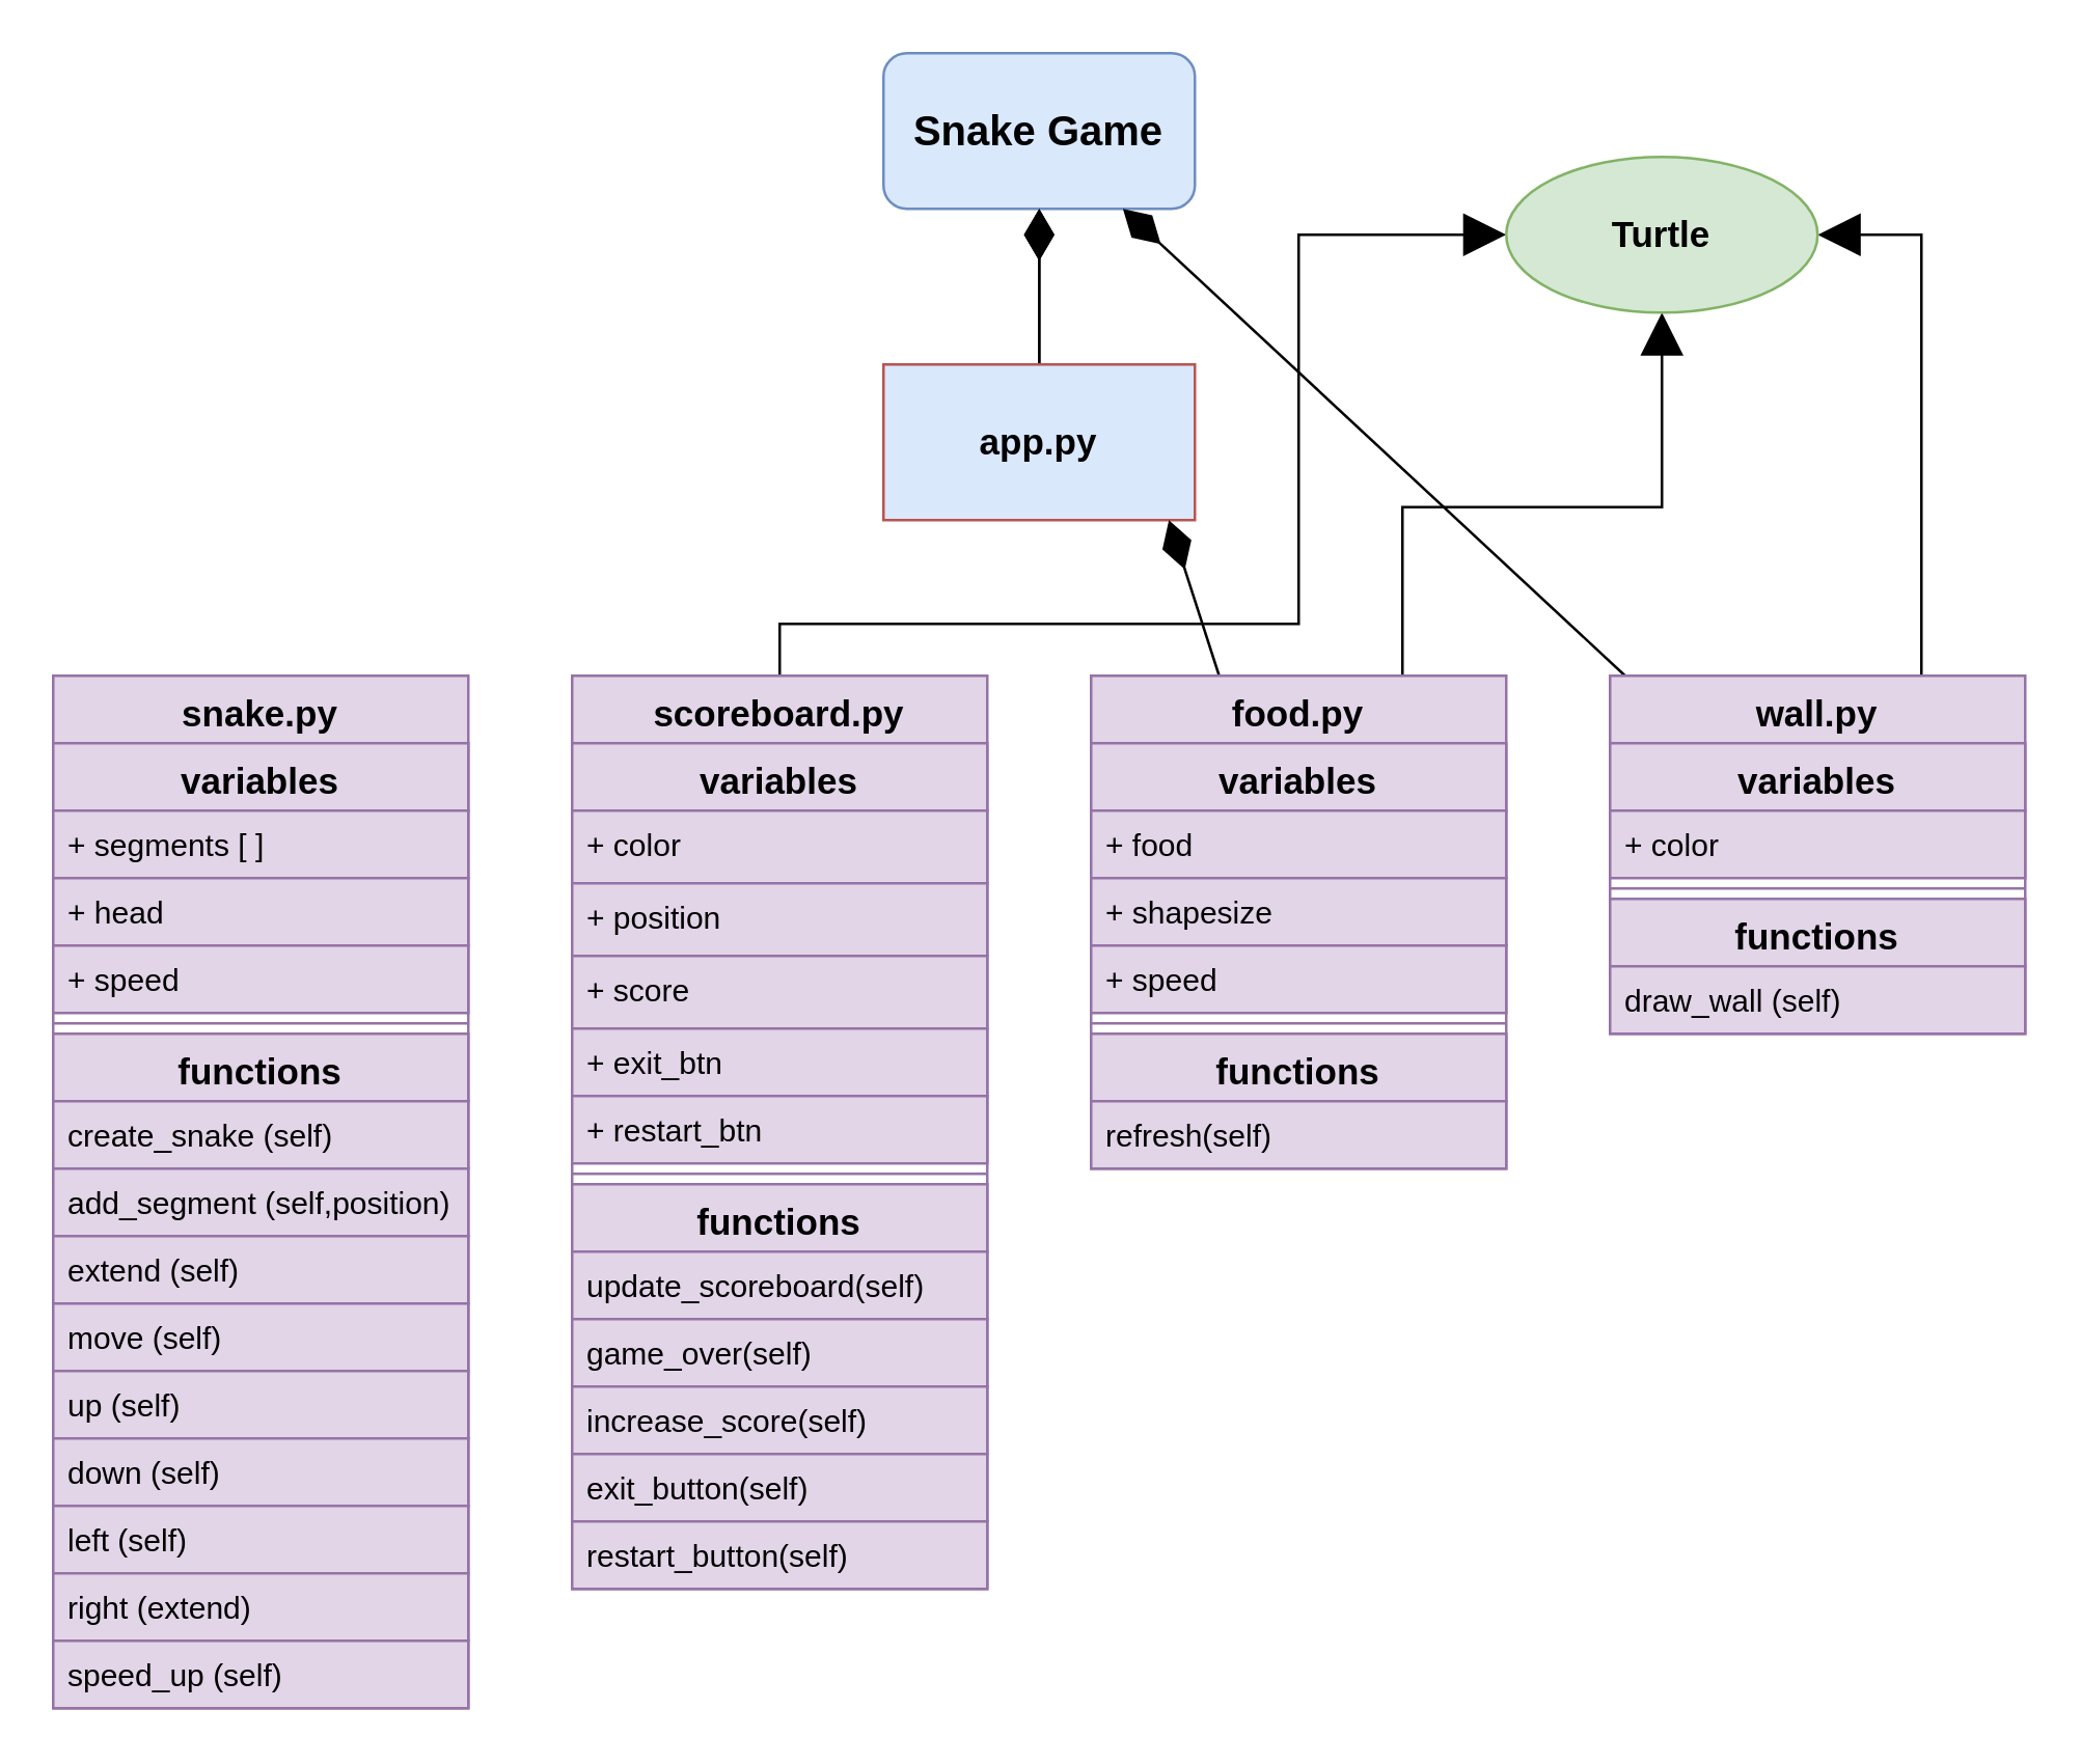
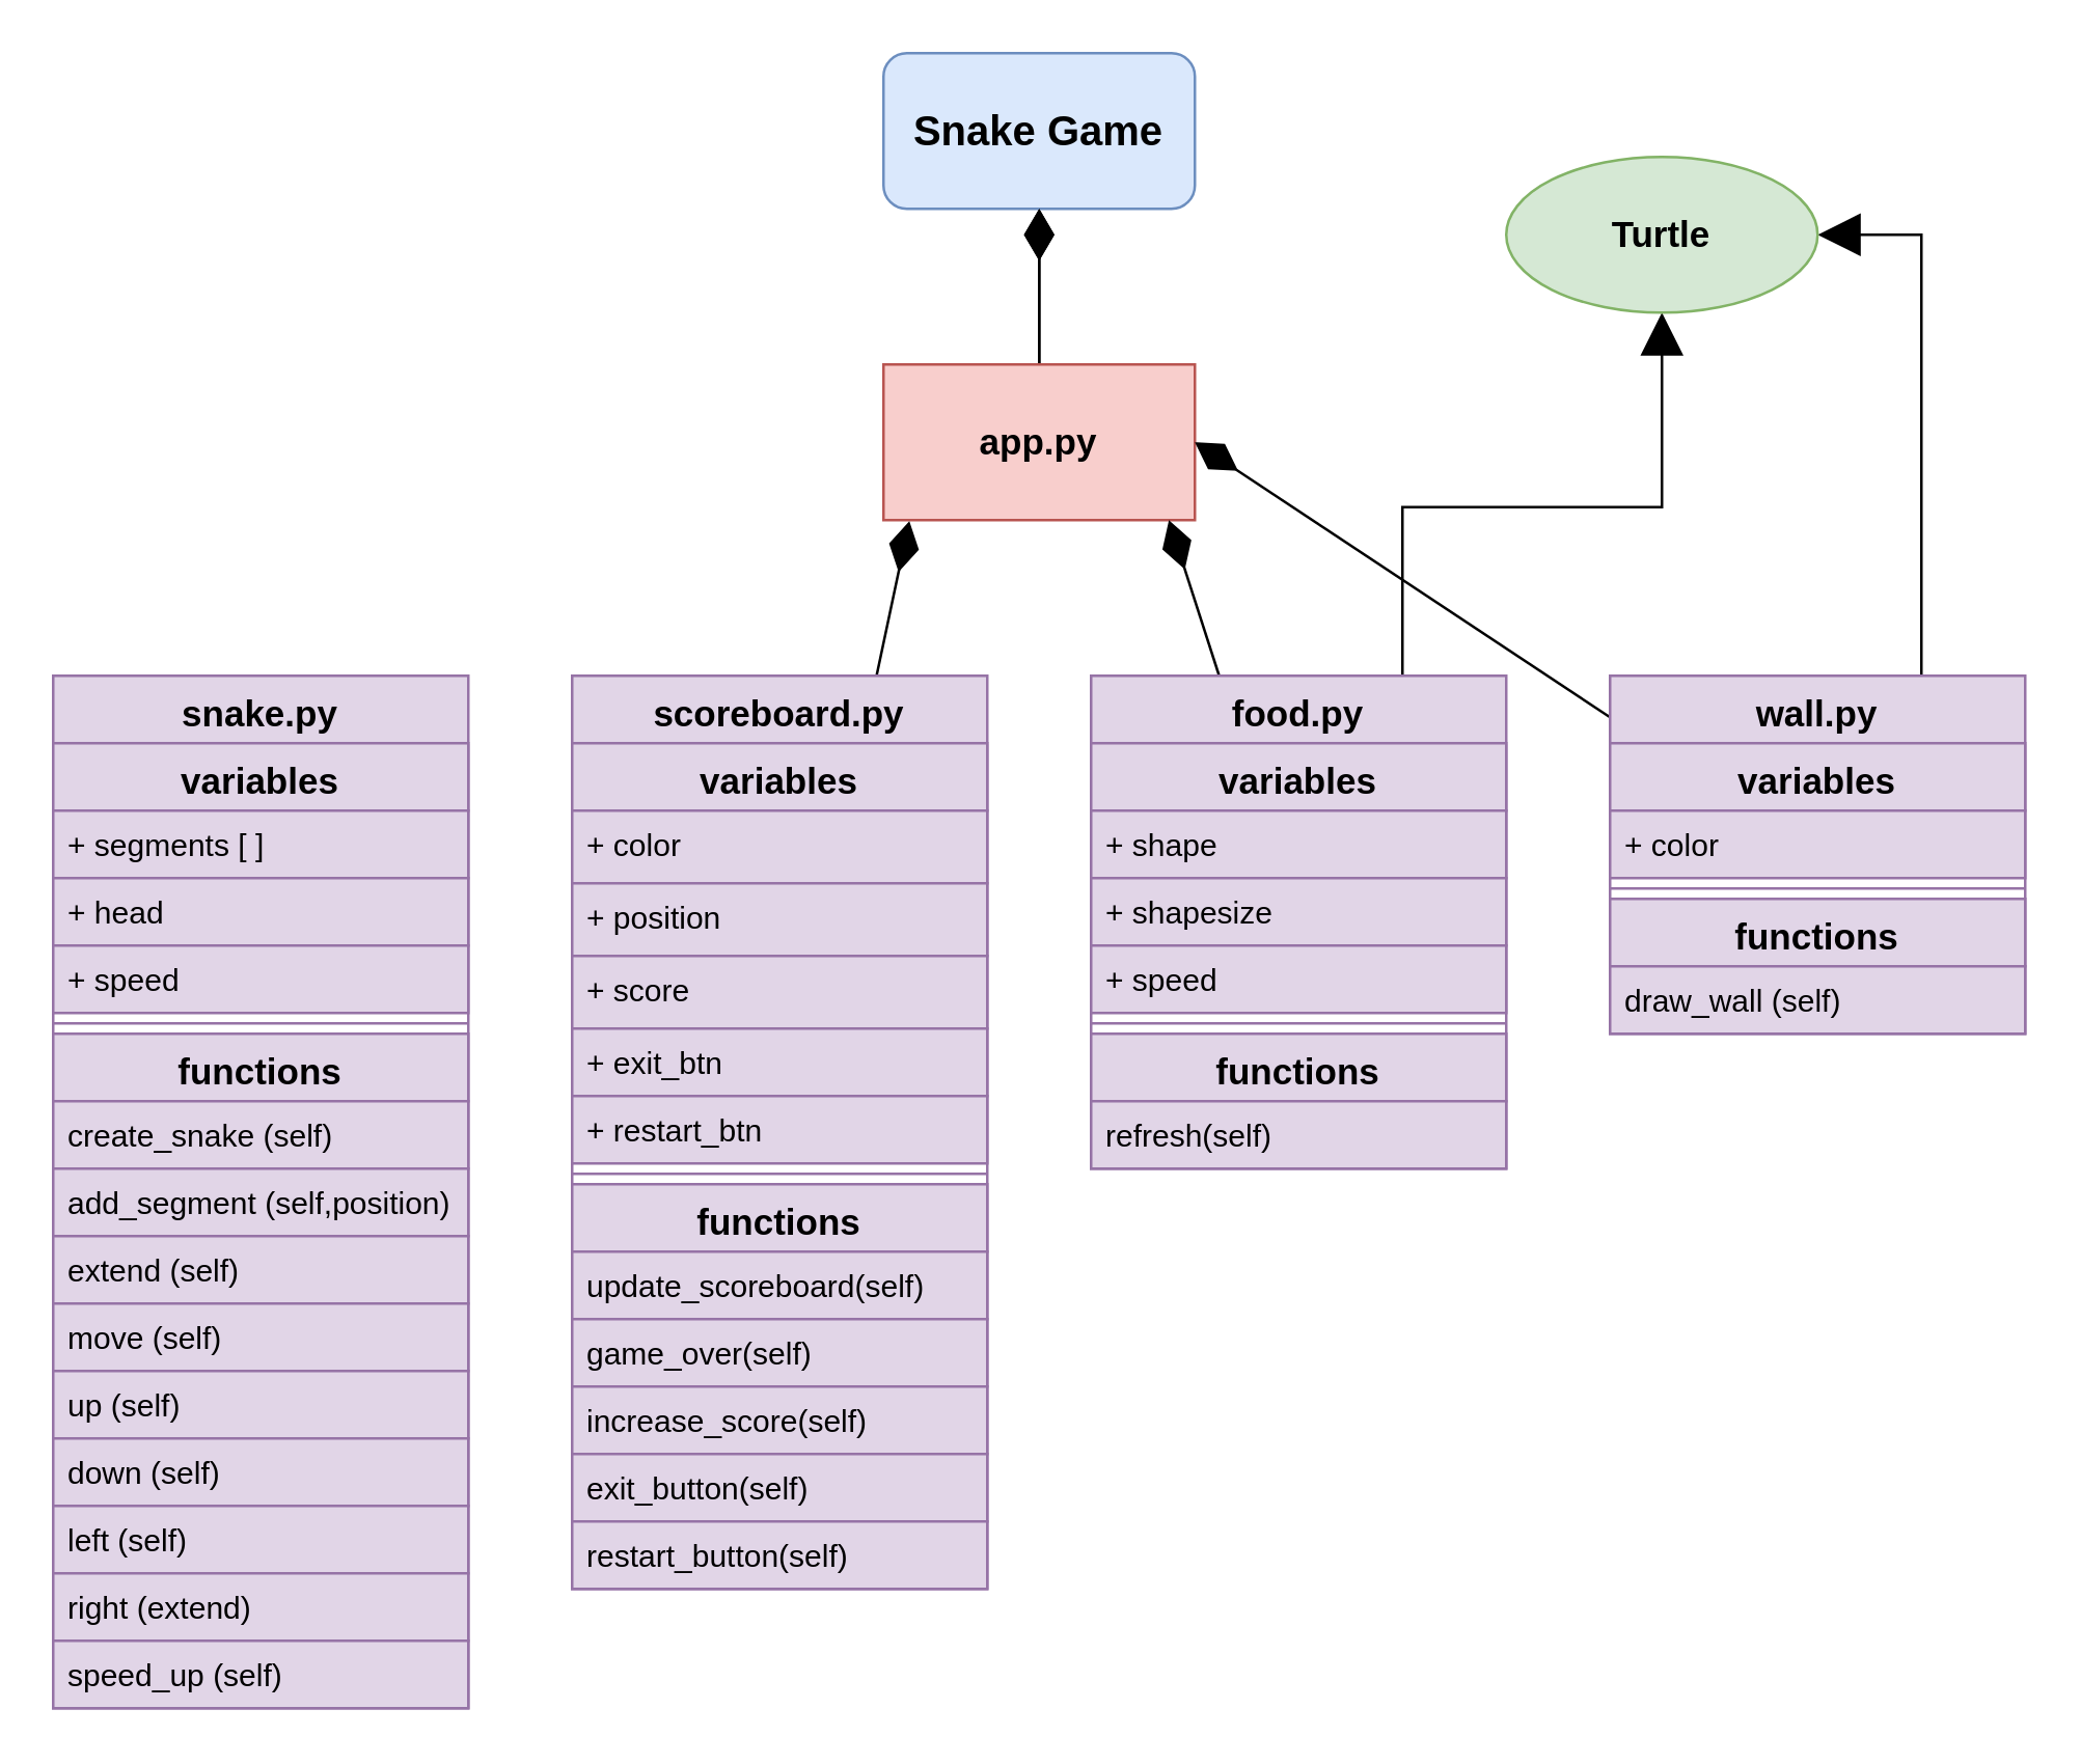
- <mxCell id="5" value="app.py" style="rounded=0;whiteSpace=wrap;html=1;fontStyle=1;fontSize=14;fillColor=#dae8fc;strokeColor=#b85450;" vertex="1" parent="1"><mxGeometry x="340" y="140" width="120" height="60" as="geometry" /></mxCell>
+ <mxCell id="5" value="app.py" style="rounded=0;whiteSpace=wrap;html=1;fontStyle=1;fontSize=14;fillColor=#f8cecc;strokeColor=#b85450;" vertex="1" parent="1"><mxGeometry x="340" y="140" width="120" height="60" as="geometry" /></mxCell>
- <mxCell id="48" style="edgeStyle=none;rounded=0;orthogonalLoop=1;jettySize=auto;html=1;endArrow=diamondThin;endFill=1;endSize=17;" edge="1" parent="1" source="50" target="2"><mxGeometry relative="1" as="geometry" /></mxCell>
+ <mxCell id="48" style="edgeStyle=none;rounded=0;orthogonalLoop=1;jettySize=auto;html=1;entryX=1;entryY=0.5;entryDx=0;entryDy=0;endArrow=diamondThin;endFill=1;endSize=17;" edge="1" parent="1" source="50" target="5"><mxGeometry relative="1" as="geometry" /></mxCell>
+ <mxCell id="22" style="edgeStyle=none;rounded=0;orthogonalLoop=1;jettySize=auto;html=1;entryX=0.083;entryY=1.007;entryDx=0;entryDy=0;entryPerimeter=0;endArrow=diamondThin;endFill=1;endSize=17;" edge="1" parent="1" source="24" target="5"><mxGeometry relative="1" as="geometry" /></mxCell>
- <mxCell id="23" style="edgeStyle=orthogonalEdgeStyle;rounded=0;orthogonalLoop=1;jettySize=auto;html=1;entryX=0;entryY=0.5;entryDx=0;entryDy=0;endArrow=block;endFill=1;endSize=14;" edge="1" parent="1" source="24" target="56"><mxGeometry relative="1" as="geometry"><Array as="points"><mxPoint x="300" y="240" /><mxPoint x="500" y="240" /><mxPoint x="500" y="90" /></Array></mxGeometry></mxCell>
- <mxCell id="42" value="+ food" style="text;strokeColor=#9673a6;fillColor=#e1d5e7;align=left;verticalAlign=top;spacingLeft=4;spacingRight=4;overflow=hidden;rotatable=0;points=[[0,0.5],[1,0.5]];portConstraint=eastwest;" vertex="1" parent="40"><mxGeometry y="52" width="160" height="26" as="geometry" /></mxCell>
+ <mxCell id="42" value="+ shape" style="text;strokeColor=#9673a6;fillColor=#e1d5e7;align=left;verticalAlign=top;spacingLeft=4;spacingRight=4;overflow=hidden;rotatable=0;points=[[0,0.5],[1,0.5]];portConstraint=eastwest;" vertex="1" parent="40"><mxGeometry y="52" width="160" height="26" as="geometry" /></mxCell>
